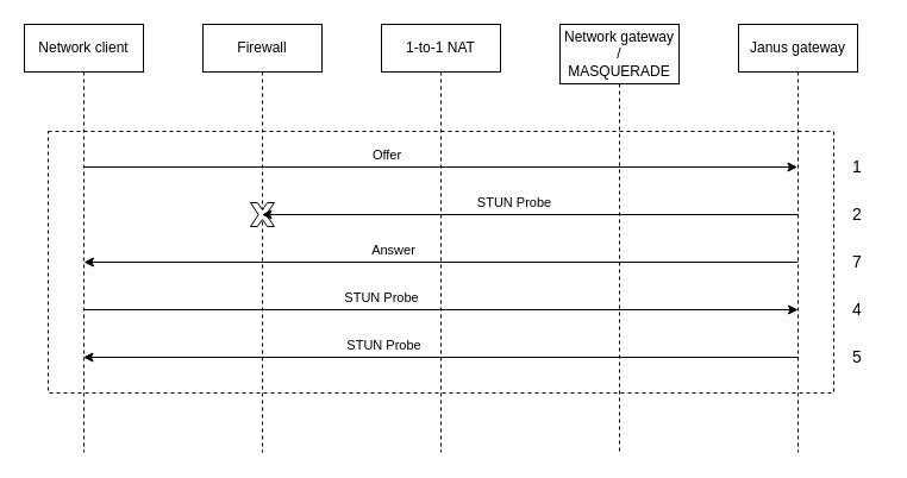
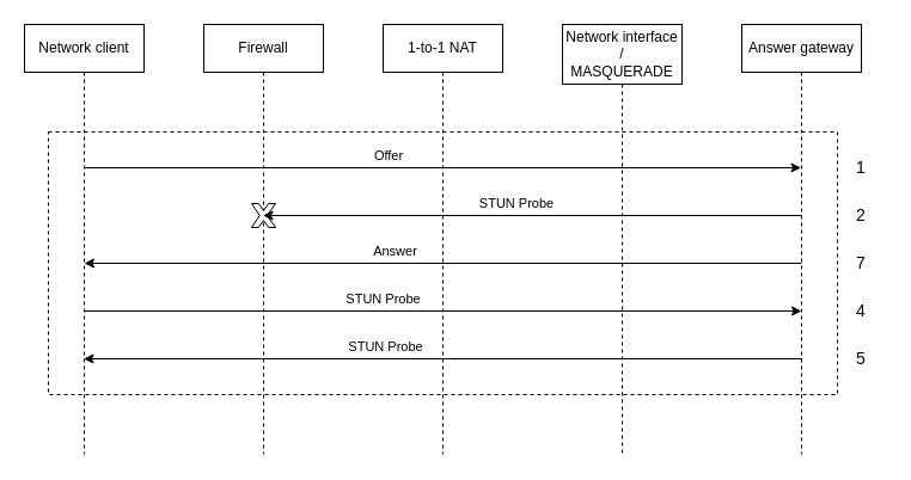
- <mxCell id="9" value="Janus gateway" style="shape=umlLifeline;perimeter=lifelinePerimeter;whiteSpace=wrap;html=1;container=1;collapsible=0;recursiveResize=0;outlineConnect=0;size=40;" parent="1" vertex="1"><mxGeometry x="620" y="20" width="100" height="360" as="geometry" /></mxCell>
+ <mxCell id="9" value="Answer gateway" style="shape=umlLifeline;perimeter=lifelinePerimeter;whiteSpace=wrap;html=1;container=1;collapsible=0;recursiveResize=0;outlineConnect=0;size=40;" parent="1" vertex="1"><mxGeometry x="620" y="20" width="100" height="360" as="geometry" /></mxCell>
- <mxCell id="7" value="Network gateway&lt;br&gt;/&lt;br&gt;MASQUERADE" style="shape=umlLifeline;perimeter=lifelinePerimeter;whiteSpace=wrap;html=1;container=1;collapsible=0;recursiveResize=0;outlineConnect=0;size=50;" parent="1" vertex="1"><mxGeometry x="470" y="20" width="100" height="360" as="geometry" /></mxCell>
+ <mxCell id="7" value="Network interface&lt;br&gt;/&lt;br&gt;MASQUERADE" style="shape=umlLifeline;perimeter=lifelinePerimeter;whiteSpace=wrap;html=1;container=1;collapsible=0;recursiveResize=0;outlineConnect=0;size=50;" parent="1" vertex="1"><mxGeometry x="470" y="20" width="100" height="360" as="geometry" /></mxCell>
